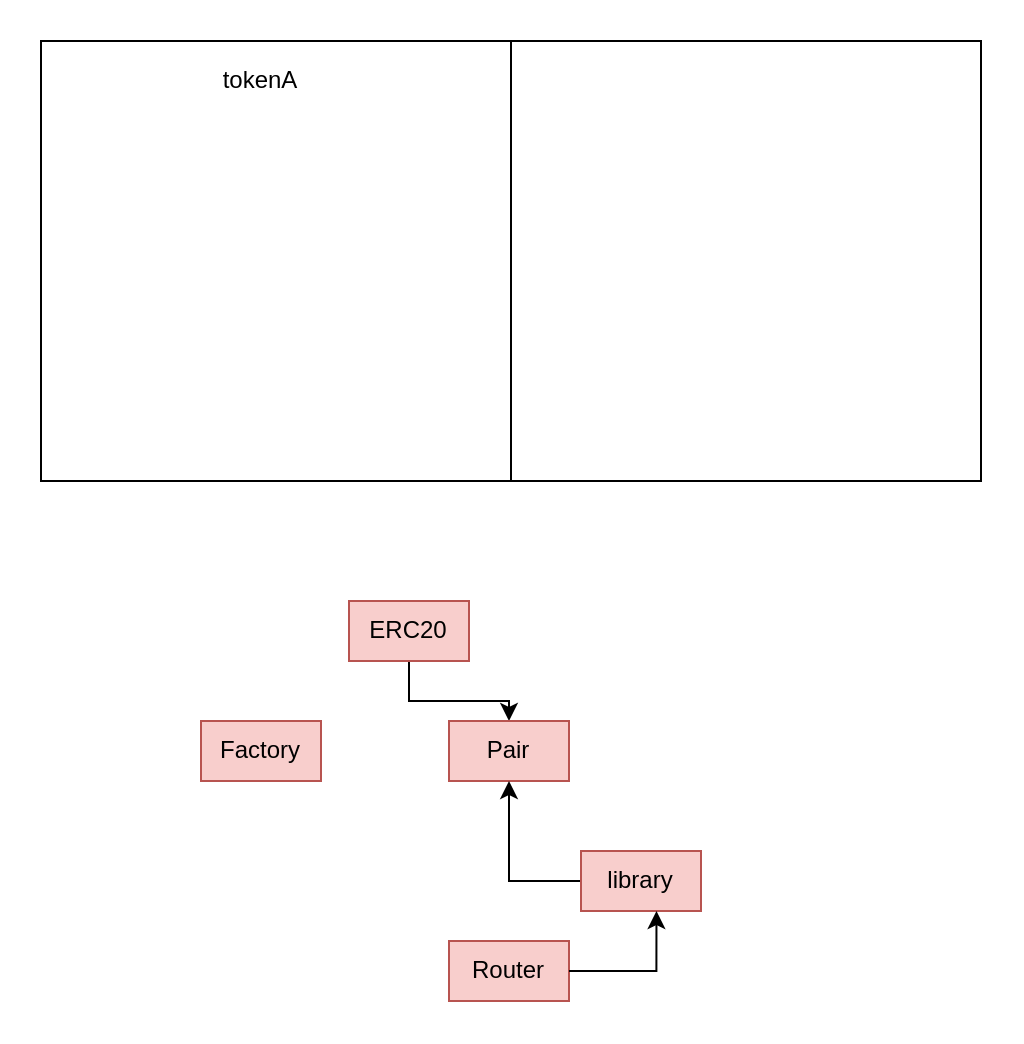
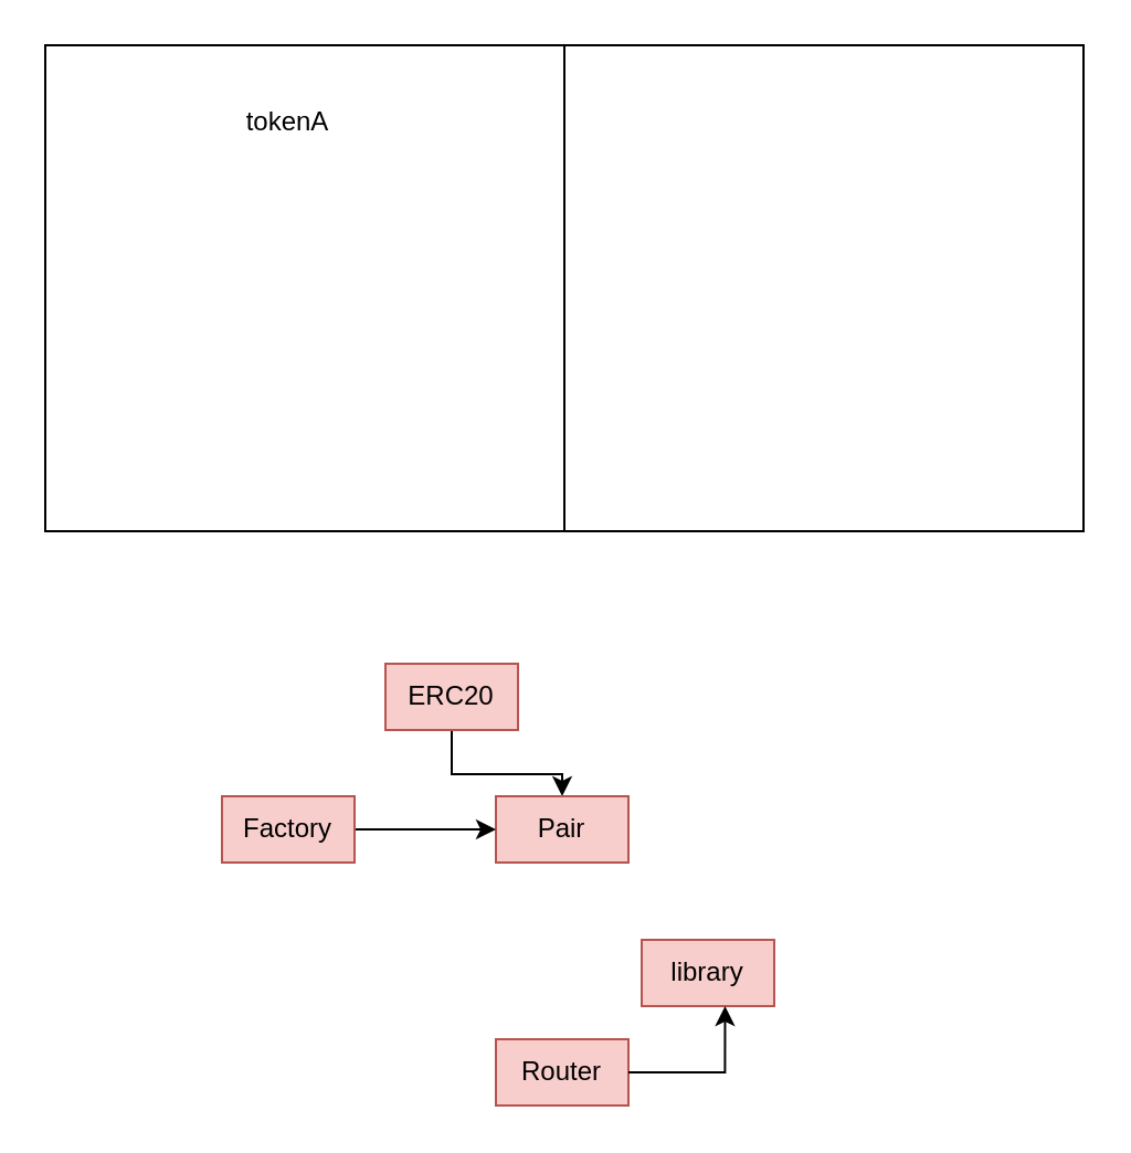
- <mxCell id="4" value="tokenA" style="text;html=1;align=center;verticalAlign=middle;whiteSpace=wrap;rounded=0;" vertex="1" parent="1"><mxGeometry x="100" y="25" width="60" height="30" as="geometry" /></mxCell>
+ <mxCell id="4" value="tokenA" style="text;html=1;align=center;verticalAlign=middle;whiteSpace=wrap;rounded=0;" vertex="1" parent="1"><mxGeometry x="100" y="40" width="60" height="30" as="geometry" /></mxCell>
+ <mxCell id="8" style="edgeStyle=orthogonalEdgeStyle;rounded=0;orthogonalLoop=1;jettySize=auto;html=1;entryX=0;entryY=0.5;entryDx=0;entryDy=0;" edge="1" parent="1" source="9" target="7"><mxGeometry relative="1" as="geometry" /></mxCell>
- <mxCell id="11" style="edgeStyle=orthogonalEdgeStyle;rounded=0;orthogonalLoop=1;jettySize=auto;html=1;entryX=0.5;entryY=1;entryDx=0;entryDy=0;" edge="1" parent="1" source="12" target="7"><mxGeometry relative="1" as="geometry" /></mxCell>
